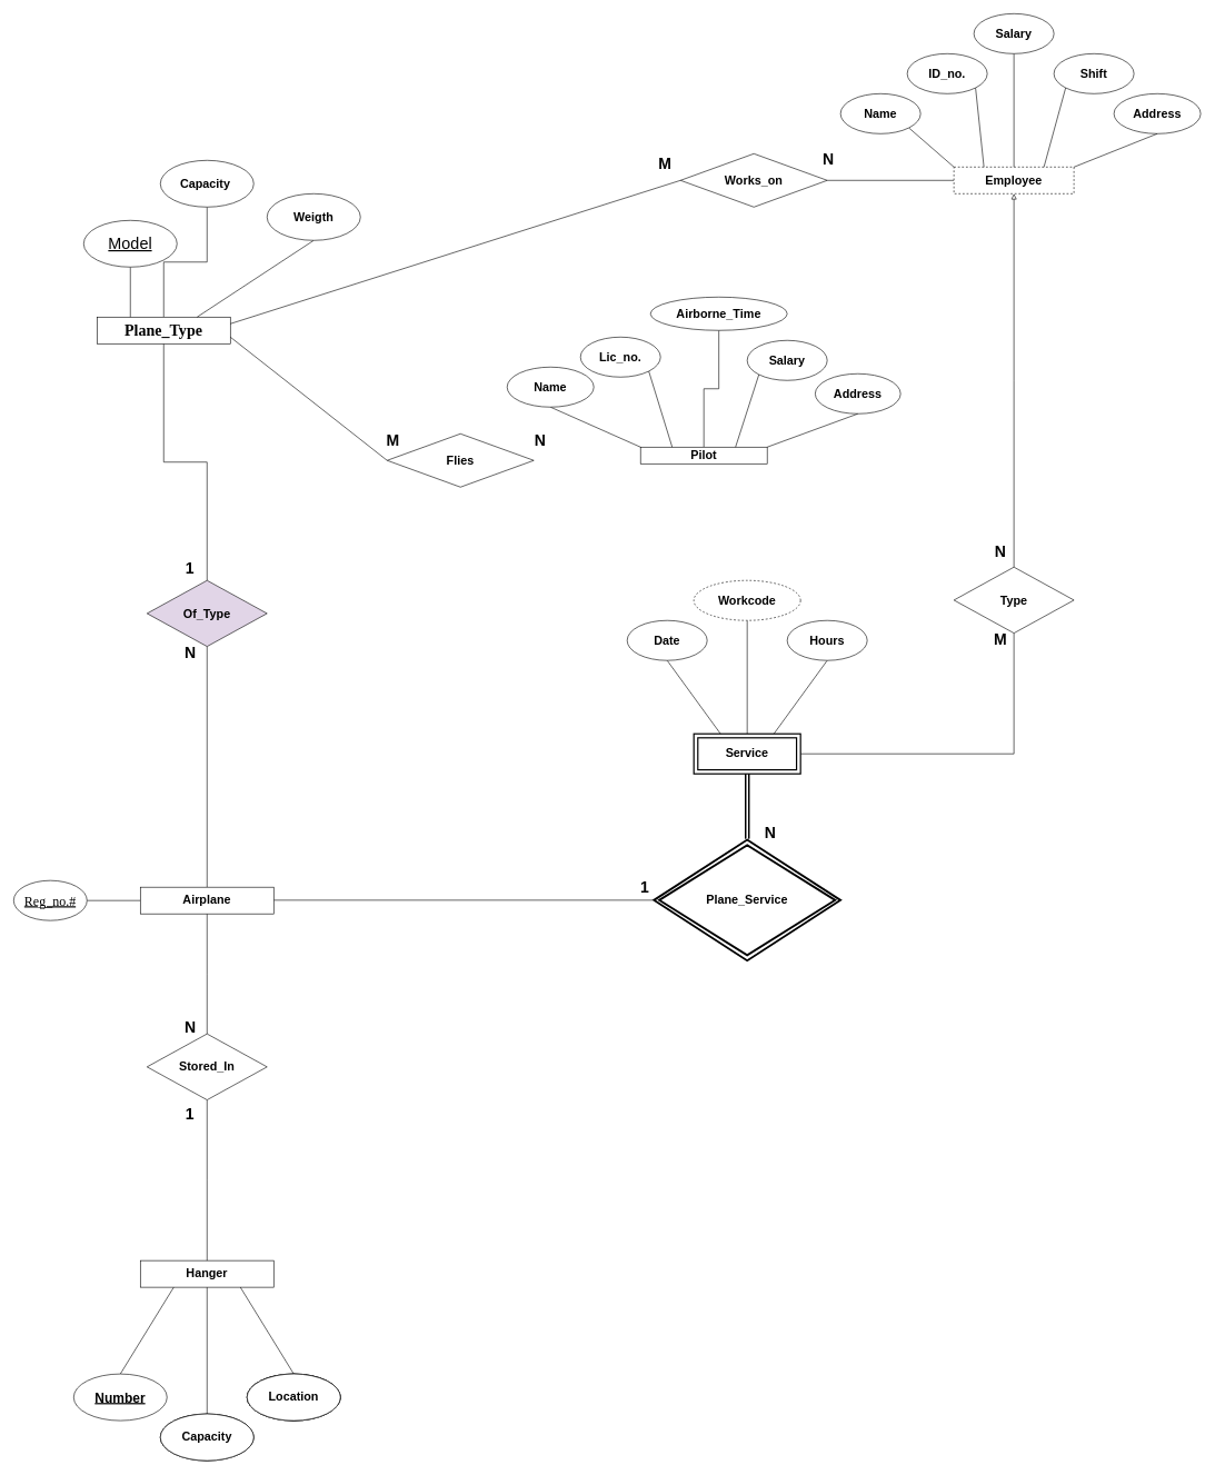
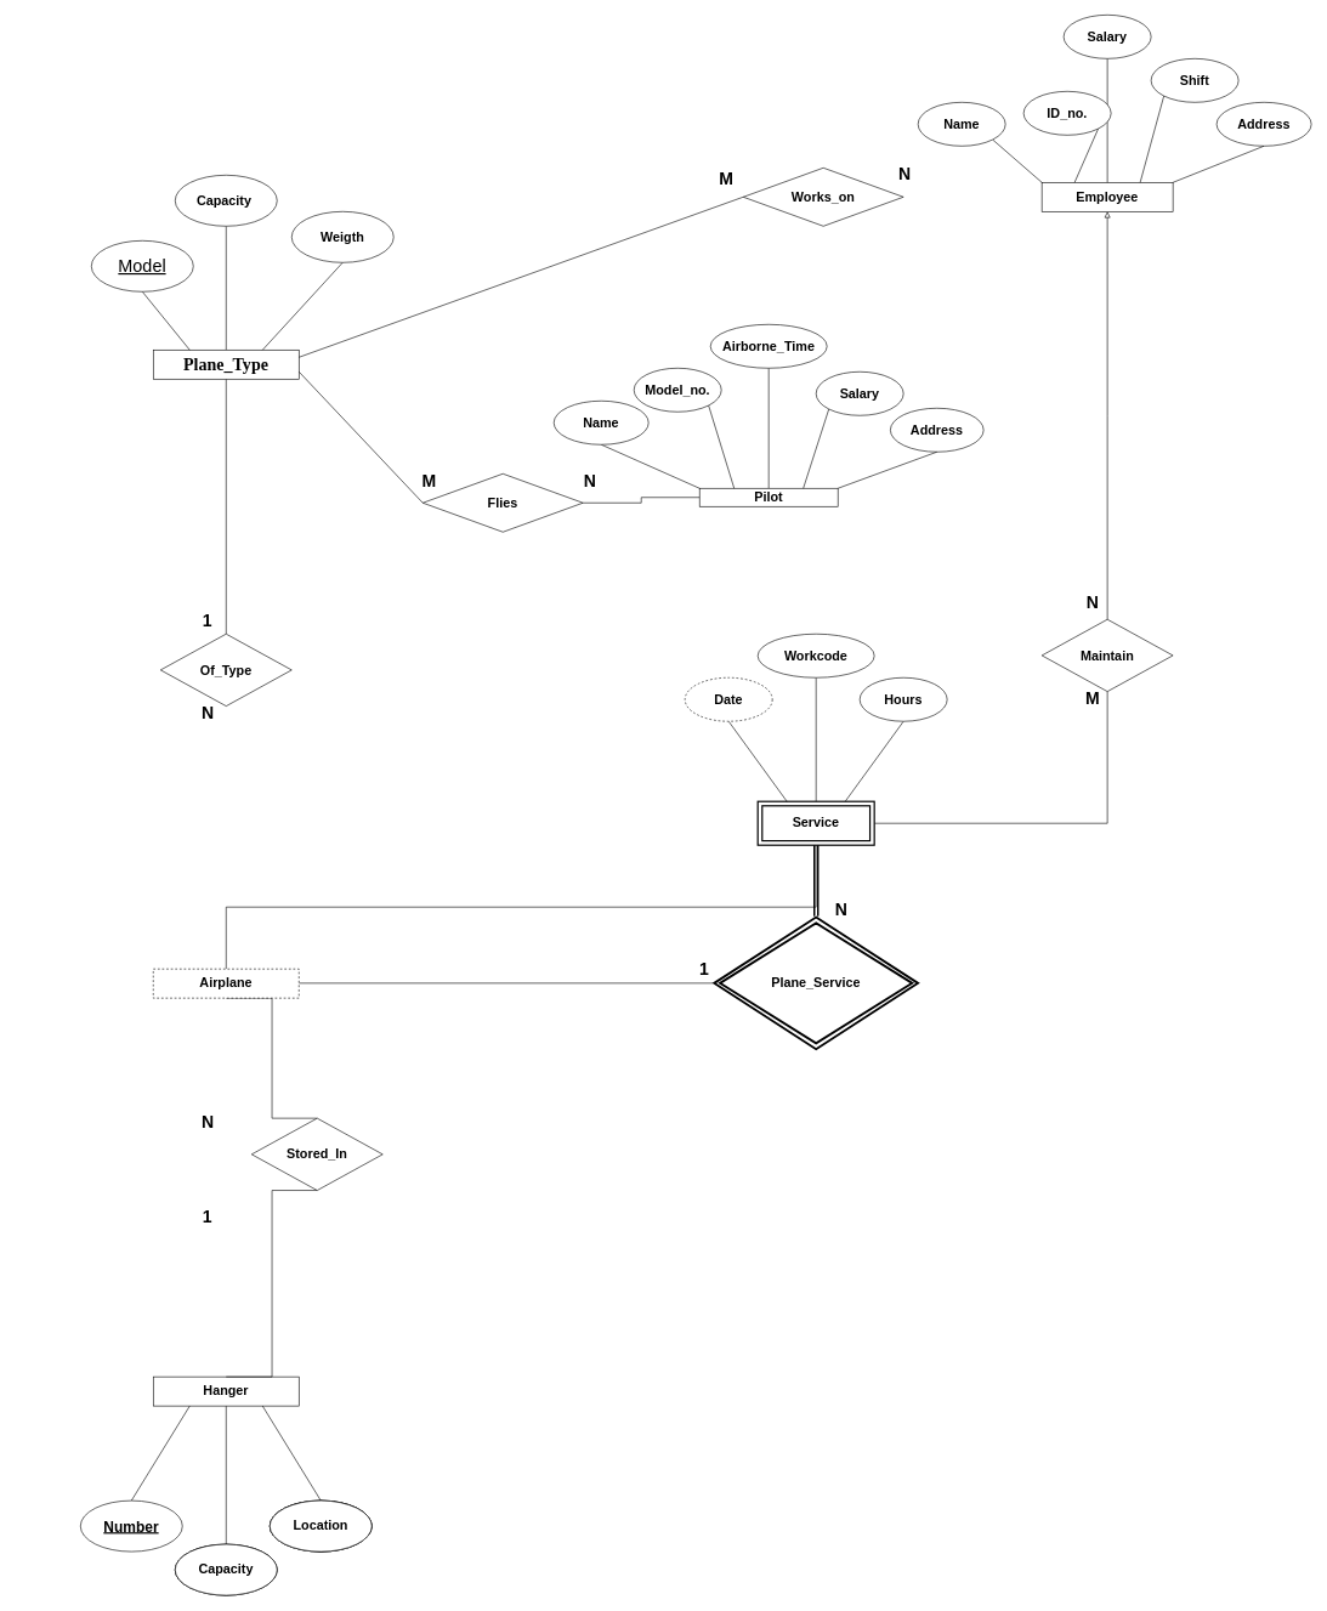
- <mxCell id="34" value="&lt;h2&gt;ID_no.&lt;/h2&gt;" style="ellipse;whiteSpace=wrap;html=1;" parent="1" vertex="1"><mxGeometry x="1360" y="80" width="120" height="60" as="geometry" /></mxCell>
+ <mxCell id="34" value="&lt;h2&gt;ID_no.&lt;/h2&gt;" style="ellipse;whiteSpace=wrap;html=1;" parent="1" vertex="1"><mxGeometry x="1405" y="125" width="120" height="60" as="geometry" /></mxCell>
- <mxCell id="18" style="edgeStyle=orthogonalEdgeStyle;rounded=0;orthogonalLoop=1;jettySize=auto;html=1;exitX=1;exitY=0.5;exitDx=0;exitDy=0;startArrow=none;startFill=0;endArrow=none;endFill=0;strokeColor=#000000;entryX=0;entryY=0.5;entryDx=0;entryDy=0;" parent="1" source="19" target="30" edge="1"><mxGeometry relative="1" as="geometry"><mxPoint x="1470" y="270" as="targetPoint" /></mxGeometry></mxCell>
- <mxCell id="30" value="&lt;h2&gt;Employee&lt;/h2&gt;" style="rounded=0;whiteSpace=wrap;html=1;dashed=1;" parent="1" vertex="1"><mxGeometry x="1430" y="250" width="180" height="40" as="geometry" /></mxCell>
+ <mxCell id="30" value="&lt;h2&gt;Employee&lt;/h2&gt;" style="rounded=0;whiteSpace=wrap;html=1;" parent="1" vertex="1"><mxGeometry x="1430" y="250" width="180" height="40" as="geometry" /></mxCell>
- <mxCell id="29" value="&lt;h2&gt;Airborne_Time&lt;/h2&gt;" style="ellipse;whiteSpace=wrap;html=1;" parent="1" vertex="1"><mxGeometry x="975" y="445" width="205" height="50" as="geometry" /></mxCell>
+ <mxCell id="29" value="&lt;h2&gt;Airborne_Time&lt;/h2&gt;" style="ellipse;whiteSpace=wrap;html=1;" parent="1" vertex="1"><mxGeometry x="975" y="445" width="160" height="60" as="geometry" /></mxCell>
- <mxCell id="11" value="&lt;h3&gt;Plane_Type&lt;/h3&gt;" style="rounded=0;whiteSpace=wrap;html=1;fontSize=20;align=center;fontFamily=Times New Roman;" parent="1" vertex="1"><mxGeometry x="145" y="475" width="200" height="40" as="geometry" /></mxCell>
+ <mxCell id="11" value="&lt;h3&gt;Plane_Type&lt;/h3&gt;" style="rounded=0;whiteSpace=wrap;html=1;fontSize=20;align=center;fontFamily=Times New Roman;" parent="1" vertex="1"><mxGeometry x="210" y="480" width="200" height="40" as="geometry" /></mxCell>
- <mxCell id="27" value="&lt;h2&gt;Lic_no.&lt;/h2&gt;" style="ellipse;whiteSpace=wrap;html=1;" parent="1" vertex="1"><mxGeometry x="870" y="505" width="120" height="60" as="geometry" /></mxCell>
+ <mxCell id="27" value="&lt;h2&gt;Model_no.&lt;/h2&gt;" style="ellipse;whiteSpace=wrap;html=1;" parent="1" vertex="1"><mxGeometry x="870" y="505" width="120" height="60" as="geometry" /></mxCell>
+ <mxCell id="21" style="edgeStyle=orthogonalEdgeStyle;rounded=0;orthogonalLoop=1;jettySize=auto;html=1;exitX=1;exitY=0.5;exitDx=0;exitDy=0;startArrow=none;startFill=0;endArrow=none;endFill=0;strokeColor=#000000;entryX=0;entryY=0.5;entryDx=0;entryDy=0;entryPerimeter=0;" parent="1" source="22" target="24" edge="1"><mxGeometry relative="1" as="geometry"><mxPoint x="1210" y="630" as="targetPoint" /></mxGeometry></mxCell>
- <mxCell id="47" value="&lt;h2&gt;Workcode&lt;/h2&gt;" style="ellipse;whiteSpace=wrap;html=1;dashed=1;" parent="1" vertex="1"><mxGeometry x="1040" y="870" width="160" height="60" as="geometry" /></mxCell>
+ <mxCell id="47" value="&lt;h2&gt;Workcode&lt;/h2&gt;" style="ellipse;whiteSpace=wrap;html=1;" parent="1" vertex="1"><mxGeometry x="1040" y="870" width="160" height="60" as="geometry" /></mxCell>
- <mxCell id="49" value="&lt;h2&gt;Type&lt;/h2&gt;" style="rhombus;whiteSpace=wrap;html=1;" parent="1" vertex="1"><mxGeometry x="1430" y="850" width="180" height="99" as="geometry" /></mxCell>
+ <mxCell id="49" value="&lt;h2&gt;Maintain&lt;/h2&gt;" style="rhombus;whiteSpace=wrap;html=1;" parent="1" vertex="1"><mxGeometry x="1430" y="850" width="180" height="99" as="geometry" /></mxCell>
- <mxCell id="9" value="&lt;h2&gt;Of_Type&lt;/h2&gt;" style="rhombus;whiteSpace=wrap;html=1;fillColor=#e1d5e7;" parent="1" vertex="1"><mxGeometry x="220" y="870" width="180" height="99" as="geometry" /></mxCell>
+ <mxCell id="9" value="&lt;h2&gt;Of_Type&lt;/h2&gt;" style="rhombus;whiteSpace=wrap;html=1;" parent="1" vertex="1"><mxGeometry x="220" y="870" width="180" height="99" as="geometry" /></mxCell>
- <mxCell id="45" value="&lt;h2&gt;Date&lt;/h2&gt;" style="ellipse;whiteSpace=wrap;html=1;" parent="1" vertex="1"><mxGeometry x="940" y="930" width="120" height="60" as="geometry" /></mxCell>
+ <mxCell id="45" value="&lt;h2&gt;Date&lt;/h2&gt;" style="ellipse;whiteSpace=wrap;html=1;dashed=1;" parent="1" vertex="1"><mxGeometry x="940" y="930" width="120" height="60" as="geometry" /></mxCell>
- <mxCell id="3" style="edgeStyle=orthogonalEdgeStyle;rounded=0;orthogonalLoop=1;jettySize=auto;html=1;exitX=0.5;exitY=0;exitDx=0;exitDy=0;startArrow=none;startFill=0;endArrow=none;endFill=0;strokeColor=#000000;entryX=0.5;entryY=1;entryDx=0;entryDy=0;" parent="1" source="7" target="9" edge="1"><mxGeometry relative="1" as="geometry"><mxPoint x="310" y="919" as="targetPoint" /></mxGeometry></mxCell>
+ <mxCell id="3" style="edgeStyle=orthogonalEdgeStyle;rounded=0;orthogonalLoop=1;jettySize=auto;html=1;exitX=0.5;exitY=0;exitDx=0;exitDy=0;startArrow=none;startFill=0;endArrow=none;endFill=0;strokeColor=#000000;" parent="1" source="7" target="42" edge="1"><mxGeometry relative="1" as="geometry"><mxPoint x="310" y="919" as="targetPoint" /></mxGeometry></mxCell>
- <mxCell id="71" value="&lt;u&gt;Reg_no.#&lt;/u&gt;" style="ellipse;whiteSpace=wrap;html=1;rounded=0;shadow=0;sketch=0;strokeWidth=1;gradientColor=#ffffff;fontFamily=Times New Roman;fontSize=20;" parent="1" vertex="1"><mxGeometry x="20" y="1320" width="110" height="60" as="geometry" /></mxCell>
- <mxCell id="6" style="edgeStyle=elbowEdgeStyle;rounded=0;jumpStyle=arc;jumpSize=30;orthogonalLoop=1;jettySize=auto;html=1;exitX=0;exitY=0.5;exitDx=0;exitDy=0;startArrow=none;startFill=0;endArrow=none;endFill=0;strokeColor=#000000;strokeWidth=1;fontFamily=Times New Roman;fontSize=20;entryX=1;entryY=0.5;entryDx=0;entryDy=0;" parent="1" source="7" target="71" edge="1"><mxGeometry relative="1" as="geometry"><mxPoint x="130" y="1350" as="targetPoint" /></mxGeometry></mxCell>
- <mxCell id="7" value="&lt;h2&gt;Airplane&lt;/h2&gt;" style="rounded=0;whiteSpace=wrap;html=1;" parent="1" vertex="1"><mxGeometry x="210" y="1330" width="200" height="40" as="geometry" /></mxCell>
+ <mxCell id="7" value="&lt;h2&gt;Airplane&lt;/h2&gt;" style="rounded=0;whiteSpace=wrap;html=1;dashed=1;" parent="1" vertex="1"><mxGeometry x="210" y="1330" width="200" height="40" as="geometry" /></mxCell>
- <mxCell id="57" value="&lt;h2&gt;Stored_In&lt;/h2&gt;" style="rhombus;whiteSpace=wrap;html=1;direction=east;" parent="1" vertex="1"><mxGeometry x="220" y="1550" width="180" height="99" as="geometry" /></mxCell>
+ <mxCell id="57" value="&lt;h2&gt;Stored_In&lt;/h2&gt;" style="rhombus;whiteSpace=wrap;html=1;direction=east;" parent="1" vertex="1"><mxGeometry x="345" y="1535" width="180" height="99" as="geometry" /></mxCell>
